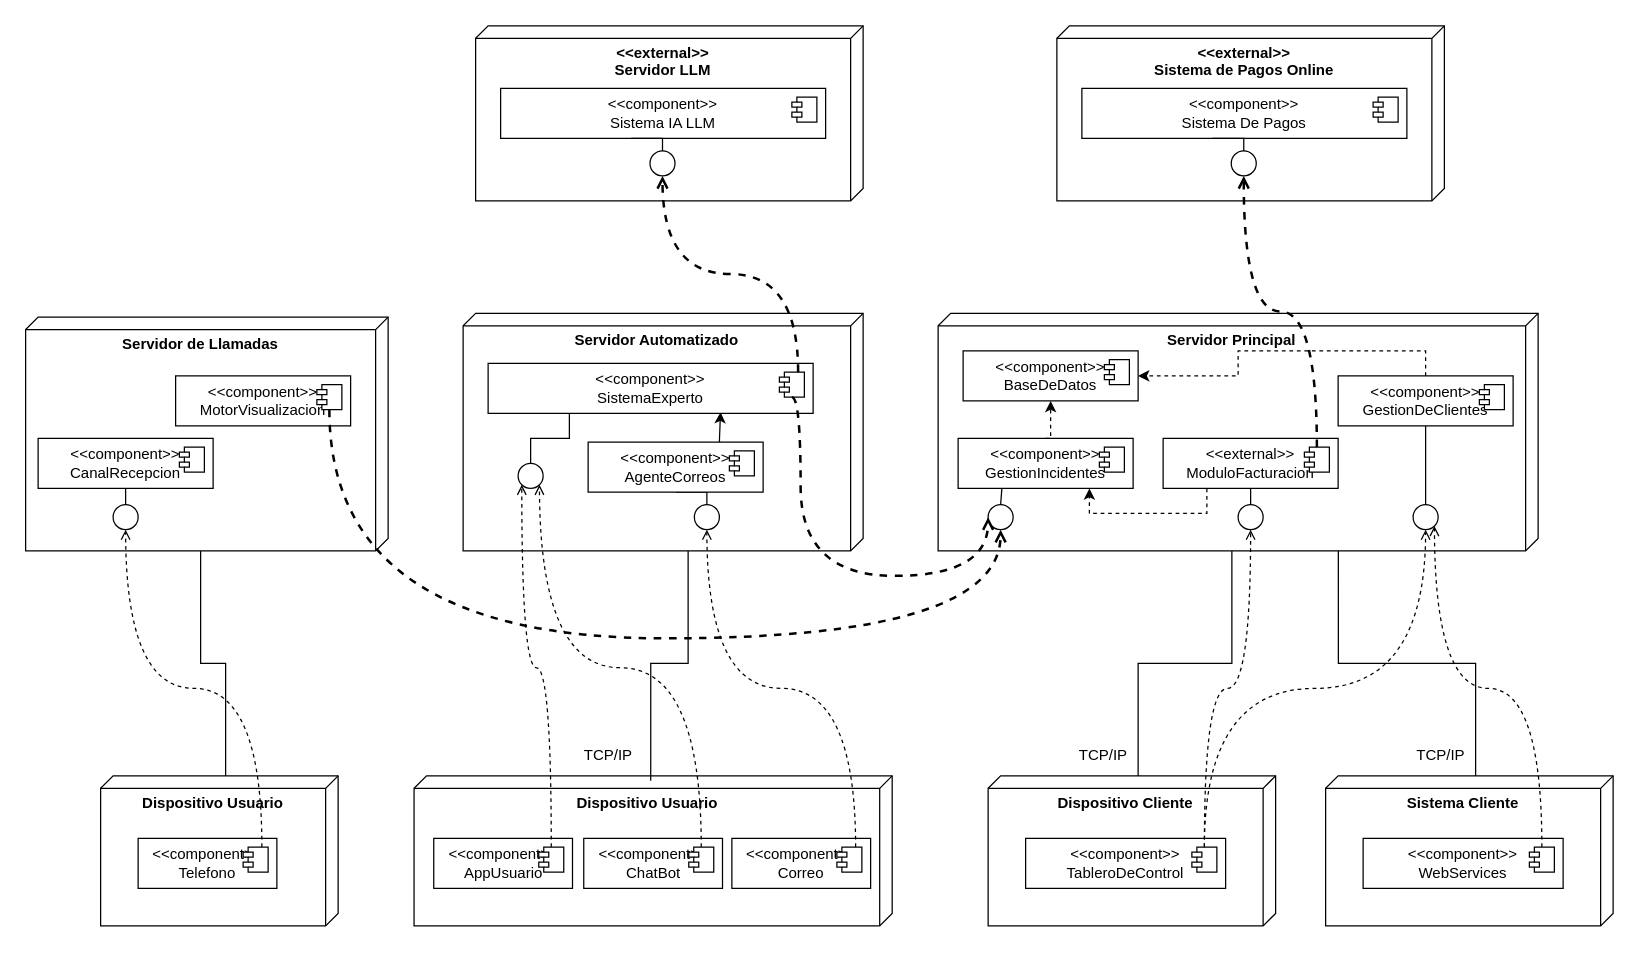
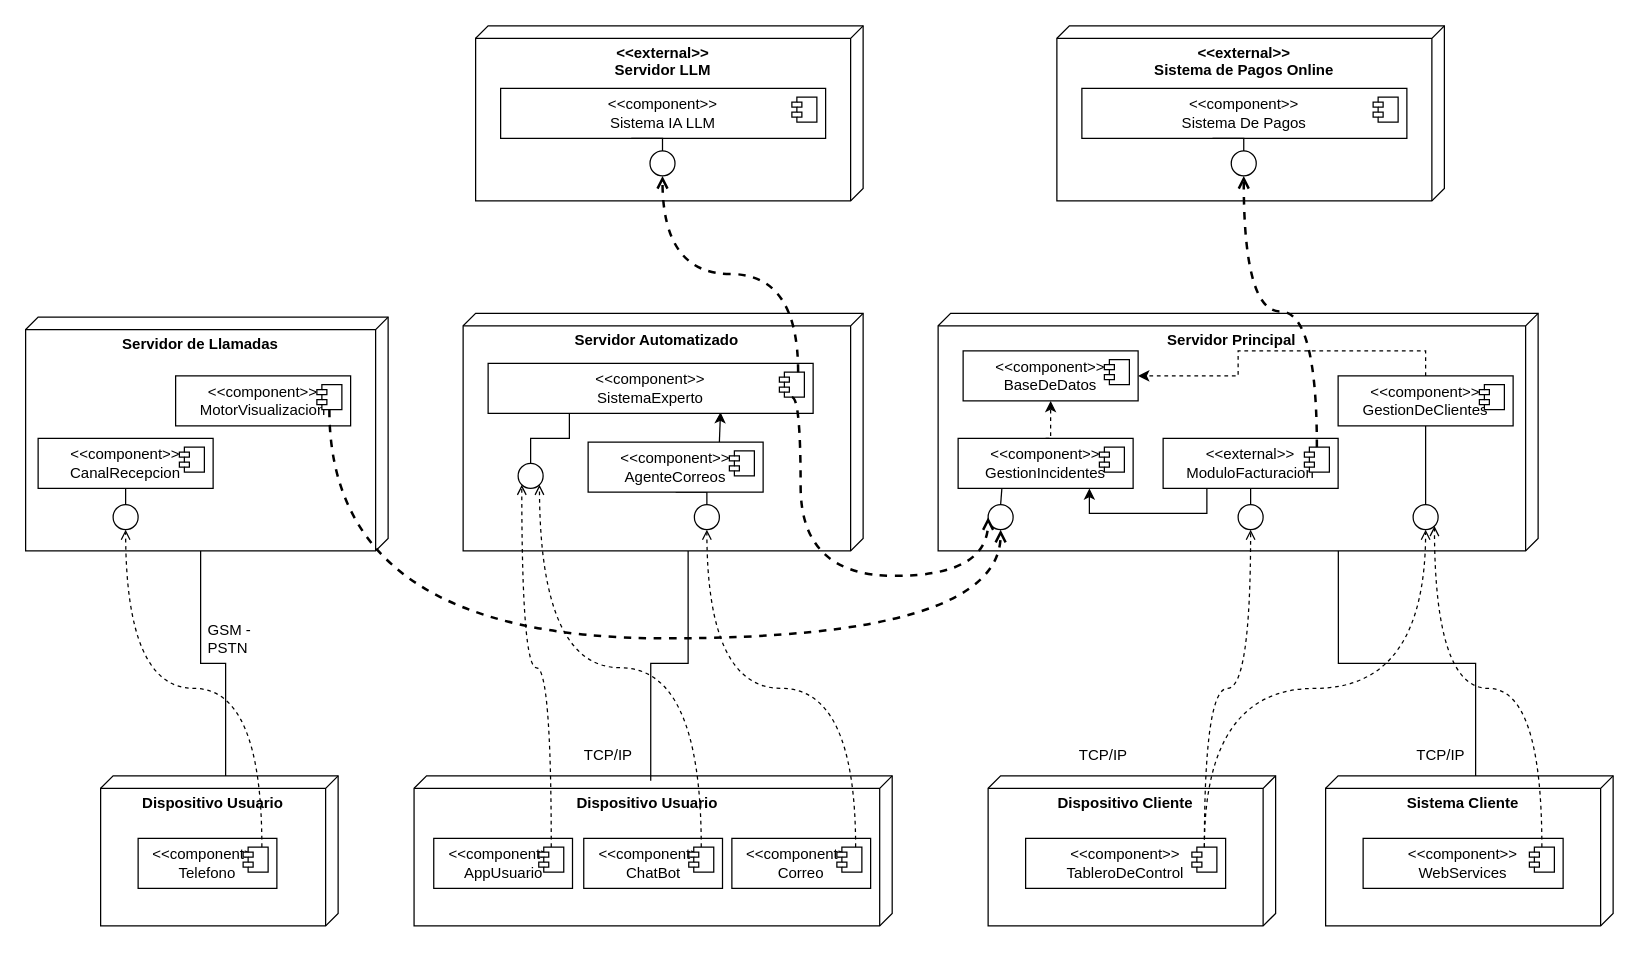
- <mxCell id="57" style="edgeStyle=orthogonalEdgeStyle;rounded=0;orthogonalLoop=1;jettySize=auto;html=1;exitX=0.25;exitY=1;exitDx=0;exitDy=0;dashed=1;entryX=0.75;entryY=1;entryDx=0;entryDy=0;" edge="1" parent="1" source="40" target="35"><mxGeometry relative="1" as="geometry"><mxPoint x="846" y="427" as="sourcePoint" /><mxPoint x="850" y="377" as="targetPoint" /></mxGeometry></mxCell>
+ <mxCell id="57" style="edgeStyle=orthogonalEdgeStyle;rounded=0;orthogonalLoop=1;jettySize=auto;html=1;exitX=0.25;exitY=1;exitDx=0;exitDy=0;dashed=0;entryX=0.75;entryY=1;entryDx=0;entryDy=0;" edge="1" parent="1" source="40" target="35"><mxGeometry relative="1" as="geometry"><mxPoint x="846" y="427" as="sourcePoint" /><mxPoint x="850" y="377" as="targetPoint" /></mxGeometry></mxCell>
+ <mxCell id="50" value="GSM - PSTN" style="text;strokeColor=none;fillColor=none;align=left;verticalAlign=top;spacingLeft=4;spacingRight=4;overflow=hidden;rotatable=0;points=[[0,0.5],[1,0.5]];portConstraint=eastwest;whiteSpace=wrap;html=1;" vertex="1" parent="1"><mxGeometry x="160" y="490" width="49" height="40" as="geometry" /></mxCell>
- <mxCell id="62" style="edgeStyle=orthogonalEdgeStyle;rounded=0;orthogonalLoop=1;jettySize=auto;html=1;exitX=0;exitY=0;exitDx=190;exitDy=245;exitPerimeter=0;entryX=0;entryY=0;entryDx=0;entryDy=110;entryPerimeter=0;endArrow=none;endFill=0;" edge="1" parent="1" source="4" target="51"><mxGeometry relative="1" as="geometry"><mxPoint x="910" y="486" as="sourcePoint" /><mxPoint x="880" y="670" as="targetPoint" /></mxGeometry></mxCell>
